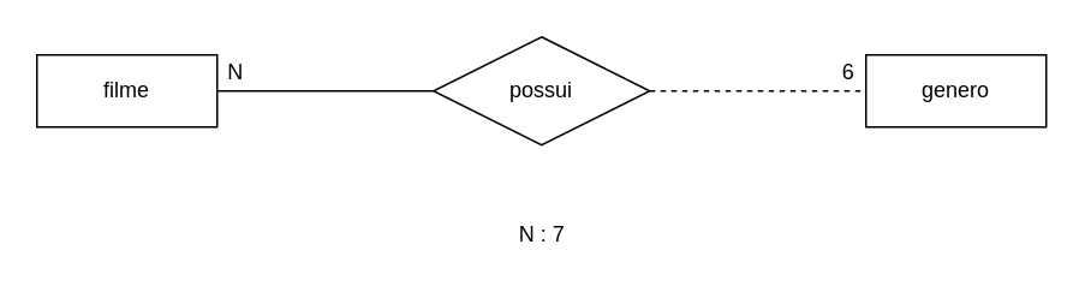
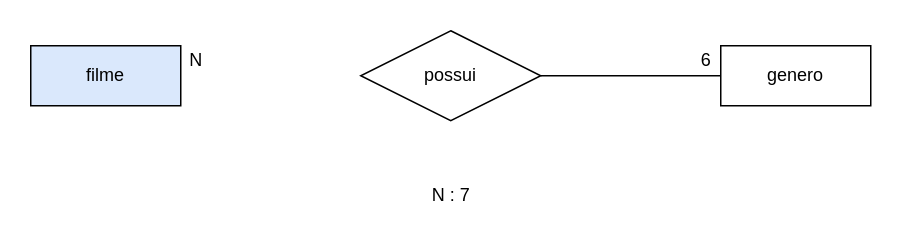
- <mxCell id="3" value="filme" style="whiteSpace=wrap;html=1;align=center;" vertex="1" parent="1"><mxGeometry x="20" y="30" width="100" height="40" as="geometry" /></mxCell>
+ <mxCell id="3" value="filme" style="whiteSpace=wrap;html=1;align=center;fillColor=#dae8fc;" vertex="1" parent="1"><mxGeometry x="20" y="30" width="100" height="40" as="geometry" /></mxCell>
- <mxCell id="2" style="edgeStyle=orthogonalEdgeStyle;rounded=0;orthogonalLoop=1;jettySize=auto;html=1;entryX=0;entryY=0.5;entryDx=0;entryDy=0;endArrow=none;endFill=0;" edge="1" parent="1" source="3" target="5"><mxGeometry relative="1" as="geometry" /></mxCell>
- <mxCell id="4" style="edgeStyle=orthogonalEdgeStyle;rounded=0;orthogonalLoop=1;jettySize=auto;html=1;exitX=1;exitY=0.5;exitDx=0;exitDy=0;entryX=0;entryY=0.5;entryDx=0;entryDy=0;endArrow=none;endFill=0;dashed=1;" edge="1" parent="1" source="5" target="6"><mxGeometry relative="1" as="geometry" /></mxCell>
+ <mxCell id="4" style="edgeStyle=orthogonalEdgeStyle;rounded=0;orthogonalLoop=1;jettySize=auto;html=1;exitX=1;exitY=0.5;exitDx=0;exitDy=0;entryX=0;entryY=0.5;entryDx=0;entryDy=0;endArrow=none;endFill=0;" edge="1" parent="1" source="5" target="6"><mxGeometry relative="1" as="geometry" /></mxCell>
